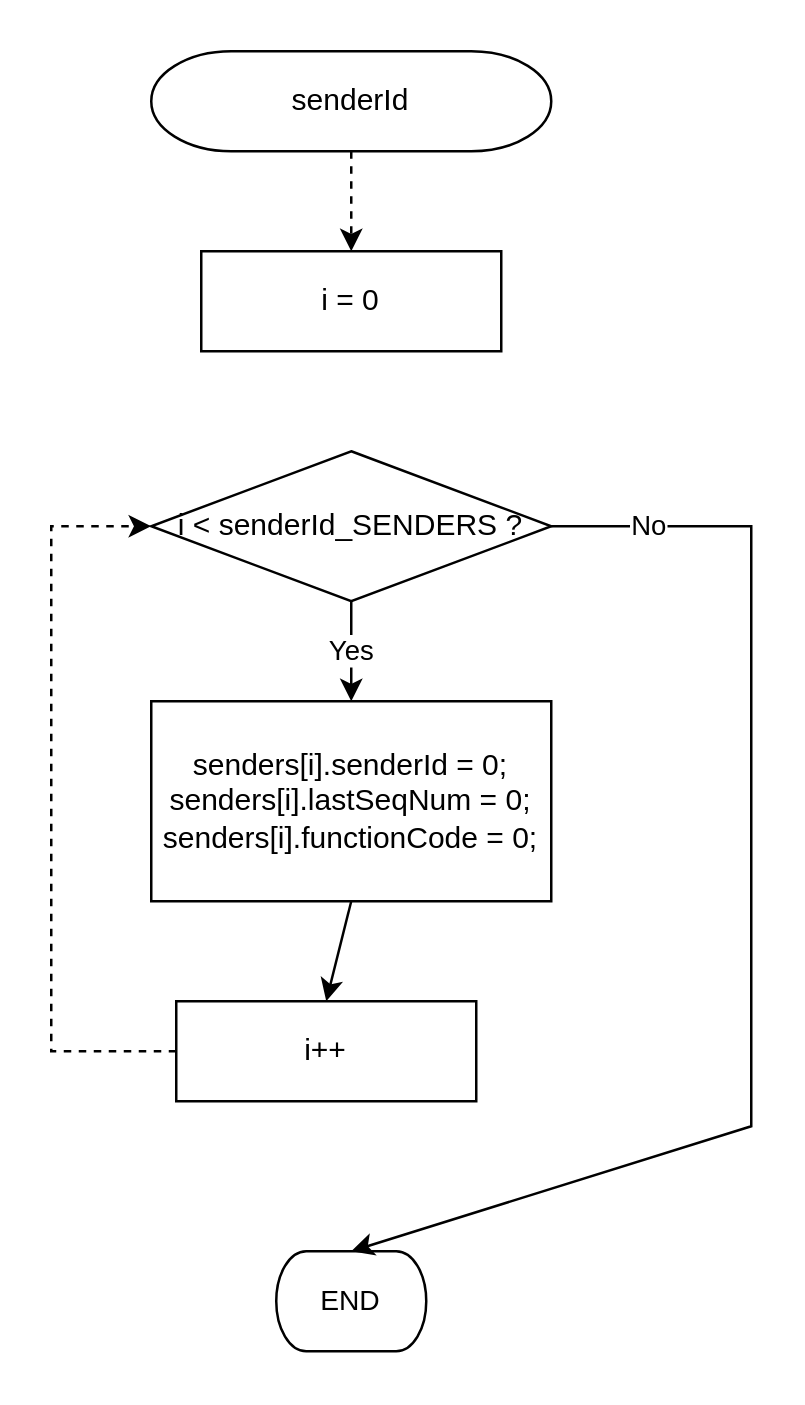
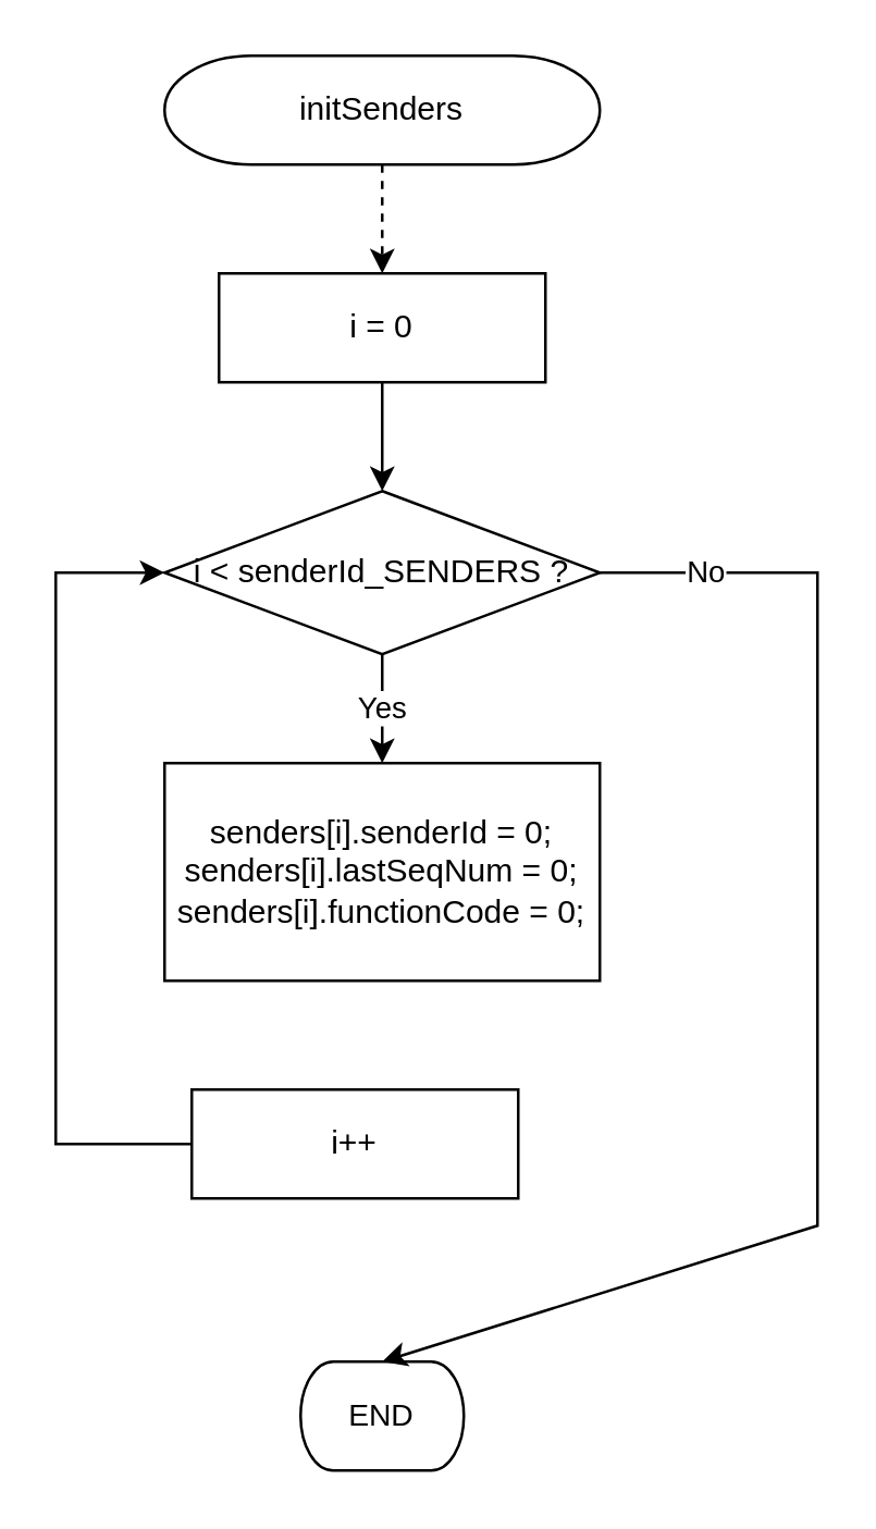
- <mxCell id="2" value="&lt;div style=&quot;&quot;&gt;&lt;font style=&quot;direction: ltr; line-height: 120%; opacity: 1;&quot;&gt;senderId&lt;br&gt;&lt;/font&gt;&lt;/div&gt;" style="verticalAlign=middle;align=center;overflow=width;vsdxID=2;fillColor=#FFFFFF;gradientColor=none;shape=stencil(tVLLDsIgEPwajiQIMfFe638Qu22JCM2Ctv69kK0Rm9qDibeZndkXC1NV6PUATIoQ0V9gNE3smToyKY3rAU1MiKmaqar1CB36m2uIDzo7M7r6e64wUZ4UOUWKB9GdIH4irzWu8B42vRrPScNFXZzN+5mvl3qJXE8mcPRRR+Pdh2Y1dsBTE95a3c0TkBRGgKEIb6wg1/r+ssCXd/vLCgm8z9caa+n6pb48dwrRV1H1Ew==);strokeColor=#000000;spacingTop=-1;spacingBottom=-1;spacingLeft=-1;spacingRight=-1;points=[[0.5,1,0],[0.5,0,0],[0,0.5,0],[1,0.5,0]];labelBackgroundColor=none;rounded=0;html=1;whiteSpace=wrap;strokeWidth=1;fontStyle=0" parent="1" vertex="1"><mxGeometry x="60" y="20" width="160" height="40" as="geometry" /></mxCell>
+ <mxCell id="2" value="&lt;div style=&quot;&quot;&gt;&lt;font style=&quot;direction: ltr; line-height: 120%; opacity: 1;&quot;&gt;initSenders&lt;br&gt;&lt;/font&gt;&lt;/div&gt;" style="verticalAlign=middle;align=center;overflow=width;vsdxID=2;fillColor=#FFFFFF;gradientColor=none;shape=stencil(tVLLDsIgEPwajiQIMfFe638Qu22JCM2Ctv69kK0Rm9qDibeZndkXC1NV6PUATIoQ0V9gNE3smToyKY3rAU1MiKmaqar1CB36m2uIDzo7M7r6e64wUZ4UOUWKB9GdIH4irzWu8B42vRrPScNFXZzN+5mvl3qJXE8mcPRRR+Pdh2Y1dsBTE95a3c0TkBRGgKEIb6wg1/r+ssCXd/vLCgm8z9caa+n6pb48dwrRV1H1Ew==);strokeColor=#000000;spacingTop=-1;spacingBottom=-1;spacingLeft=-1;spacingRight=-1;points=[[0.5,1,0],[0.5,0,0],[0,0.5,0],[1,0.5,0]];labelBackgroundColor=none;rounded=0;html=1;whiteSpace=wrap;strokeWidth=1;fontStyle=0" parent="1" vertex="1"><mxGeometry x="60" y="20" width="160" height="40" as="geometry" /></mxCell>
+ <mxCell id="9" value="" style="endArrow=classic;html=1;rounded=0;exitX=0.5;exitY=1;exitDx=0;exitDy=0;entryX=0.5;entryY=0;entryDx=0;entryDy=0;" parent="1" source="3" target="4" edge="1"><mxGeometry width="50" height="50" relative="1" as="geometry"><mxPoint x="140" y="140" as="sourcePoint" /><mxPoint x="140" y="180" as="targetPoint" /></mxGeometry></mxCell>
- <mxCell id="13" value="" style="endArrow=classic;html=1;rounded=0;exitX=0;exitY=0.5;exitDx=0;exitDy=0;entryX=0;entryY=0.5;entryDx=0;entryDy=0;dashed=1;" parent="1" source="6" target="4" edge="1"><mxGeometry width="50" height="50" relative="1" as="geometry"><mxPoint x="80" y="420" as="sourcePoint" /><mxPoint x="80" y="210" as="targetPoint" /><Array as="points"><mxPoint x="20" y="420" /><mxPoint x="20" y="210" /></Array></mxGeometry></mxCell>
+ <mxCell id="13" value="" style="endArrow=classic;html=1;rounded=0;exitX=0;exitY=0.5;exitDx=0;exitDy=0;entryX=0;entryY=0.5;entryDx=0;entryDy=0;" parent="1" source="6" target="4" edge="1"><mxGeometry width="50" height="50" relative="1" as="geometry"><mxPoint x="80" y="420" as="sourcePoint" /><mxPoint x="80" y="210" as="targetPoint" /><Array as="points"><mxPoint x="20" y="420" /><mxPoint x="20" y="210" /></Array></mxGeometry></mxCell>
- <mxCell id="12" value="" style="endArrow=classic;html=1;rounded=0;exitX=0.5;exitY=1;exitDx=0;exitDy=0;entryX=0.5;entryY=0;entryDx=0;entryDy=0;" parent="1" source="5" target="6" edge="1"><mxGeometry width="50" height="50" relative="1" as="geometry"><mxPoint x="140" y="360" as="sourcePoint" /><mxPoint x="140" y="400" as="targetPoint" /></mxGeometry></mxCell>
